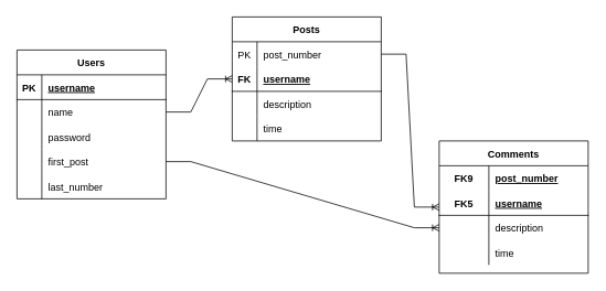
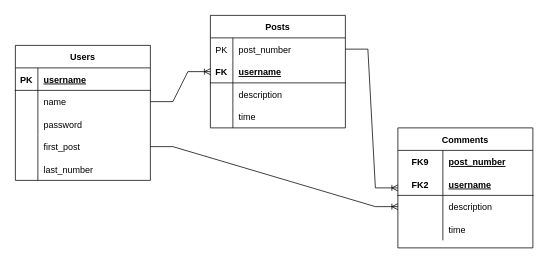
- <mxCell id="36" value="FK5" style="shape=partialRectangle;connectable=0;fillColor=none;top=0;left=0;bottom=0;right=0;fontStyle=1;overflow=hidden;" vertex="1" parent="35"><mxGeometry width="60" height="30" as="geometry"><mxRectangle width="60" height="30" as="alternateBounds" /></mxGeometry></mxCell>
+ <mxCell id="36" value="FK2" style="shape=partialRectangle;connectable=0;fillColor=none;top=0;left=0;bottom=0;right=0;fontStyle=1;overflow=hidden;" vertex="1" parent="35"><mxGeometry width="60" height="30" as="geometry"><mxRectangle width="60" height="30" as="alternateBounds" /></mxGeometry></mxCell>
